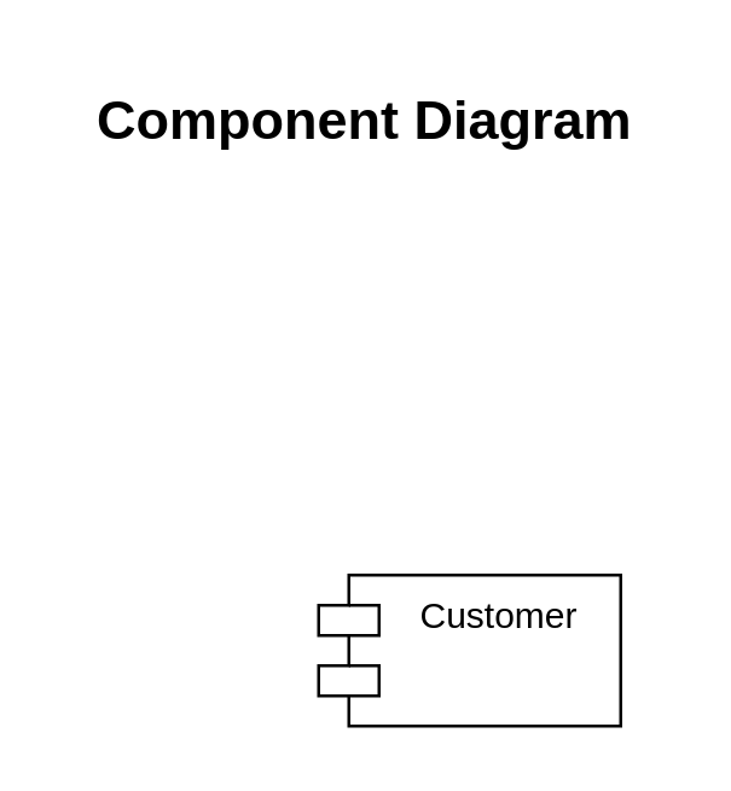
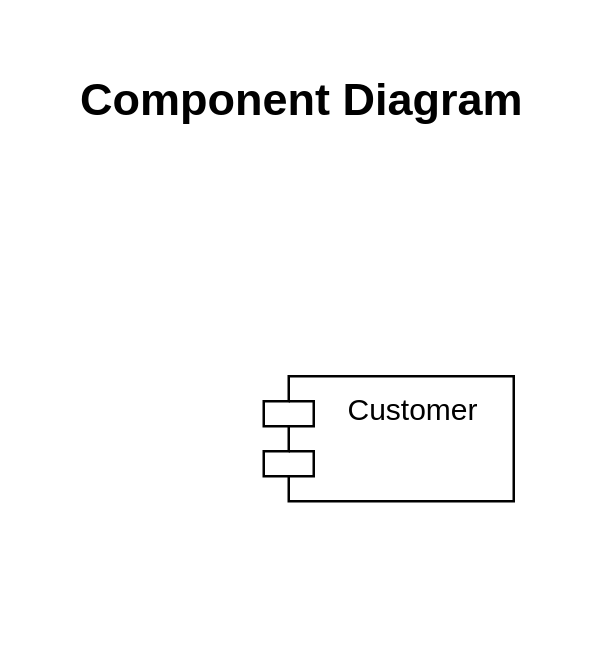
- <mxCell id="3" value="Customer" style="shape=module;align=left;spacingLeft=20;align=center;verticalAlign=top;whiteSpace=wrap;html=1;" vertex="1" parent="1"><mxGeometry x="105" y="190" width="100" height="50" as="geometry" /></mxCell>
+ <mxCell id="3" value="Customer" style="shape=module;align=left;spacingLeft=20;align=center;verticalAlign=top;whiteSpace=wrap;html=1;" vertex="1" parent="1"><mxGeometry x="105" y="150" width="100" height="50" as="geometry" /></mxCell>
